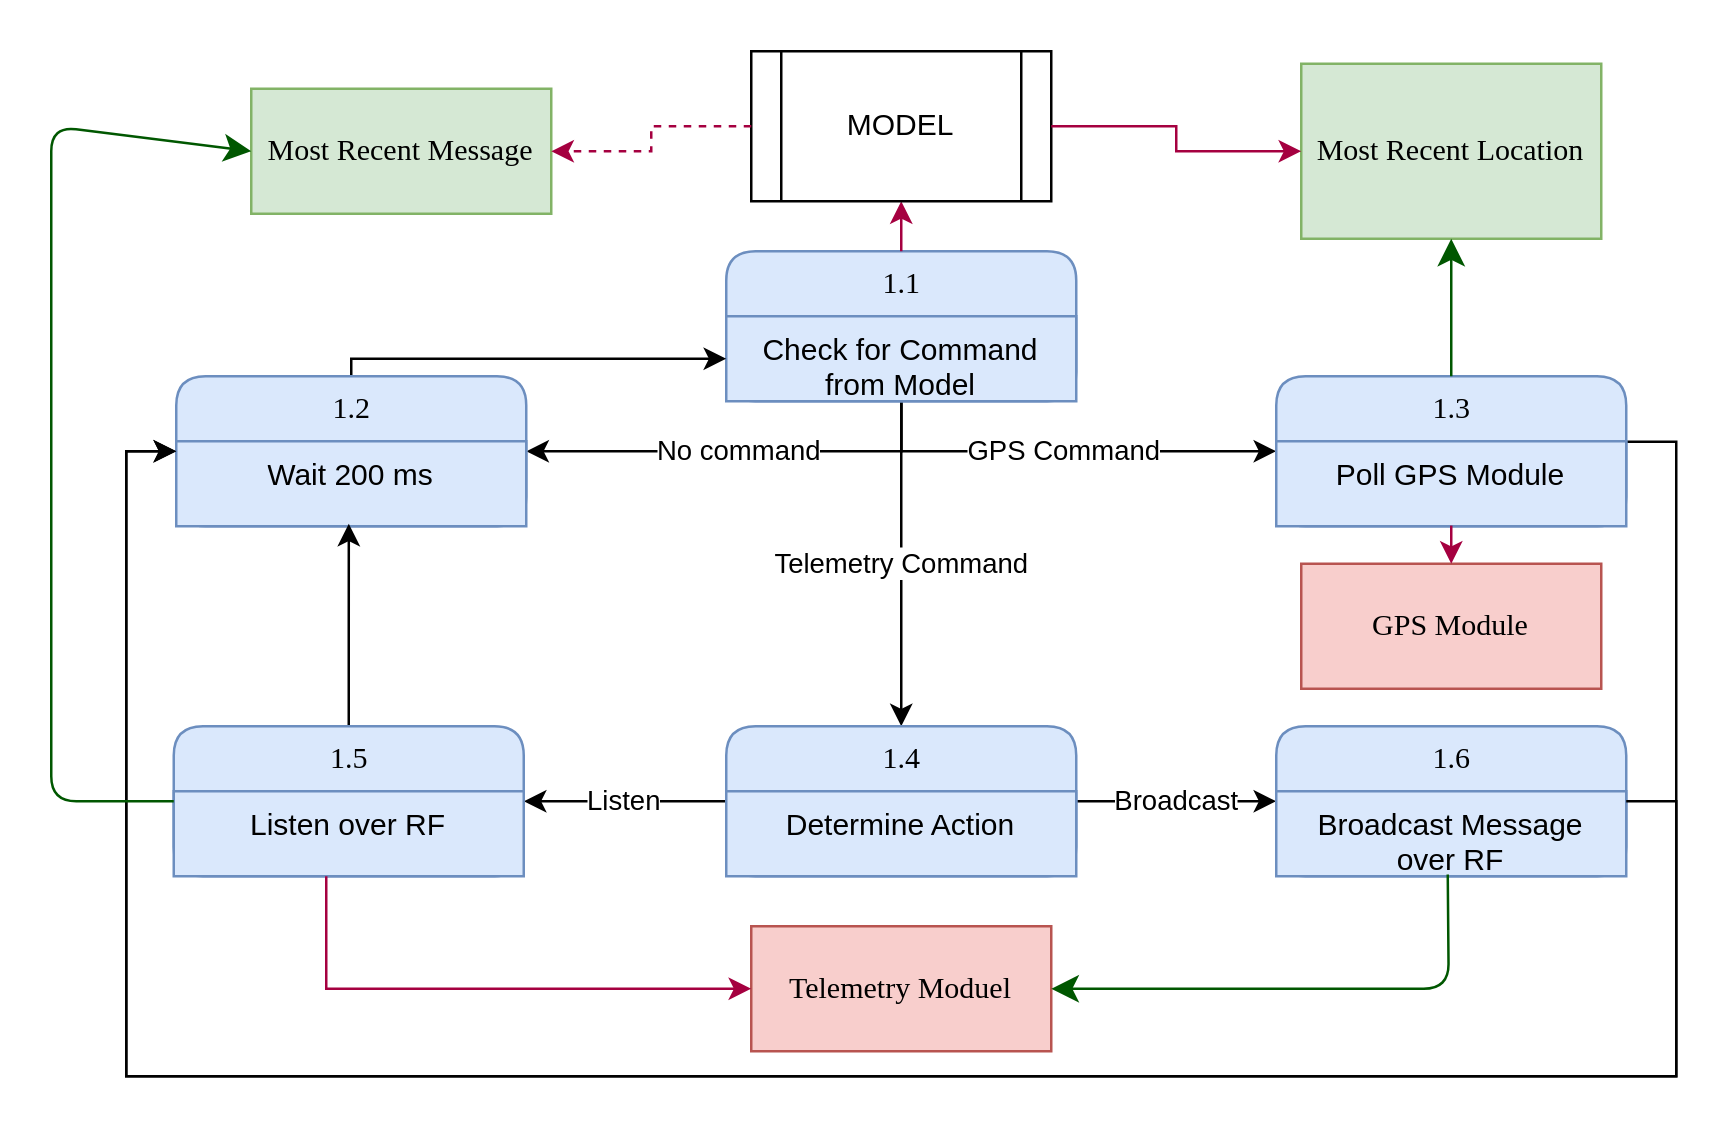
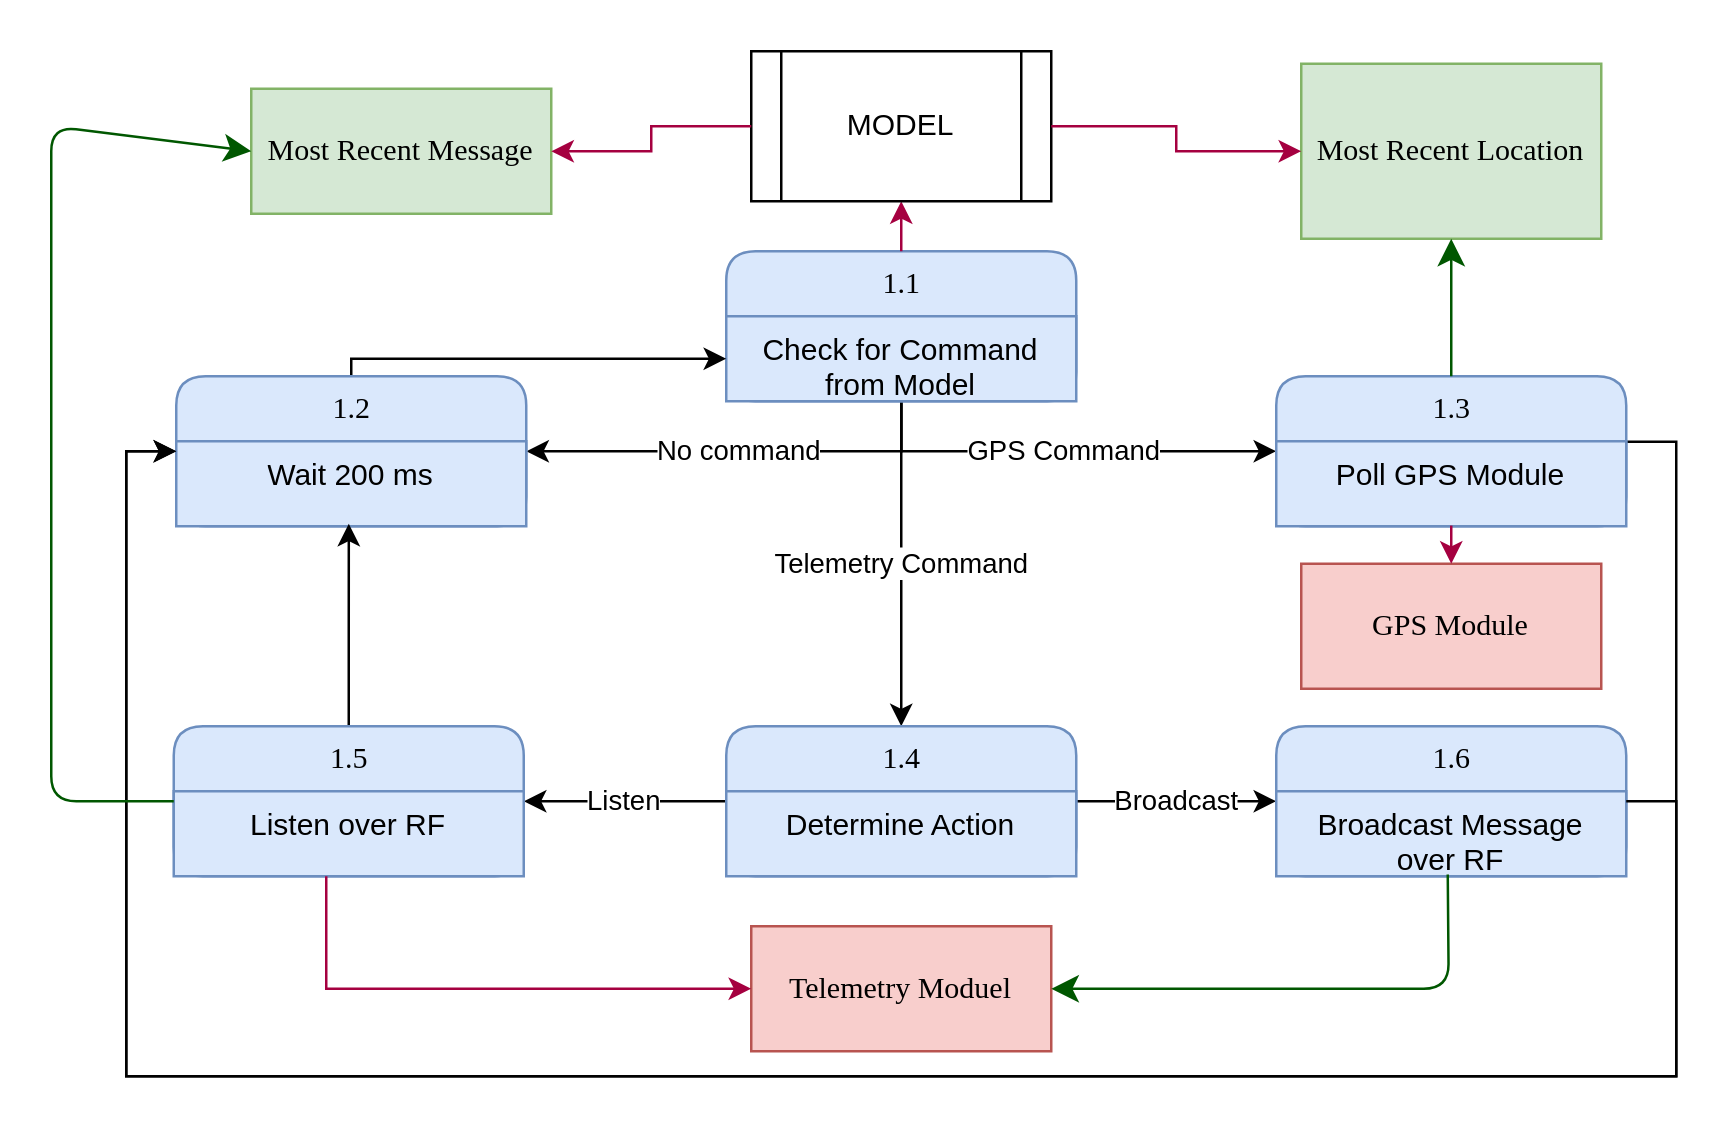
- <mxCell id="35" value="" style="edgeStyle=orthogonalEdgeStyle;rounded=0;orthogonalLoop=1;jettySize=auto;html=1;fontColor=#660000;fillColor=#d80073;strokeColor=#A50040;exitX=0;exitY=0.5;exitDx=0;exitDy=0;entryX=1;entryY=0.5;entryDx=0;entryDy=0;dashed=1;" edge="1" parent="1" source="23" target="33"><mxGeometry relative="1" as="geometry"><mxPoint x="430" y="60" as="sourcePoint" /><mxPoint x="530" y="60" as="targetPoint" /></mxGeometry></mxCell>
+ <mxCell id="35" value="" style="edgeStyle=orthogonalEdgeStyle;rounded=0;orthogonalLoop=1;jettySize=auto;html=1;fontColor=#660000;fillColor=#d80073;strokeColor=#A50040;exitX=0;exitY=0.5;exitDx=0;exitDy=0;entryX=1;entryY=0.5;entryDx=0;entryDy=0;" edge="1" parent="1" source="23" target="33"><mxGeometry relative="1" as="geometry"><mxPoint x="430" y="60" as="sourcePoint" /><mxPoint x="530" y="60" as="targetPoint" /></mxGeometry></mxCell>
